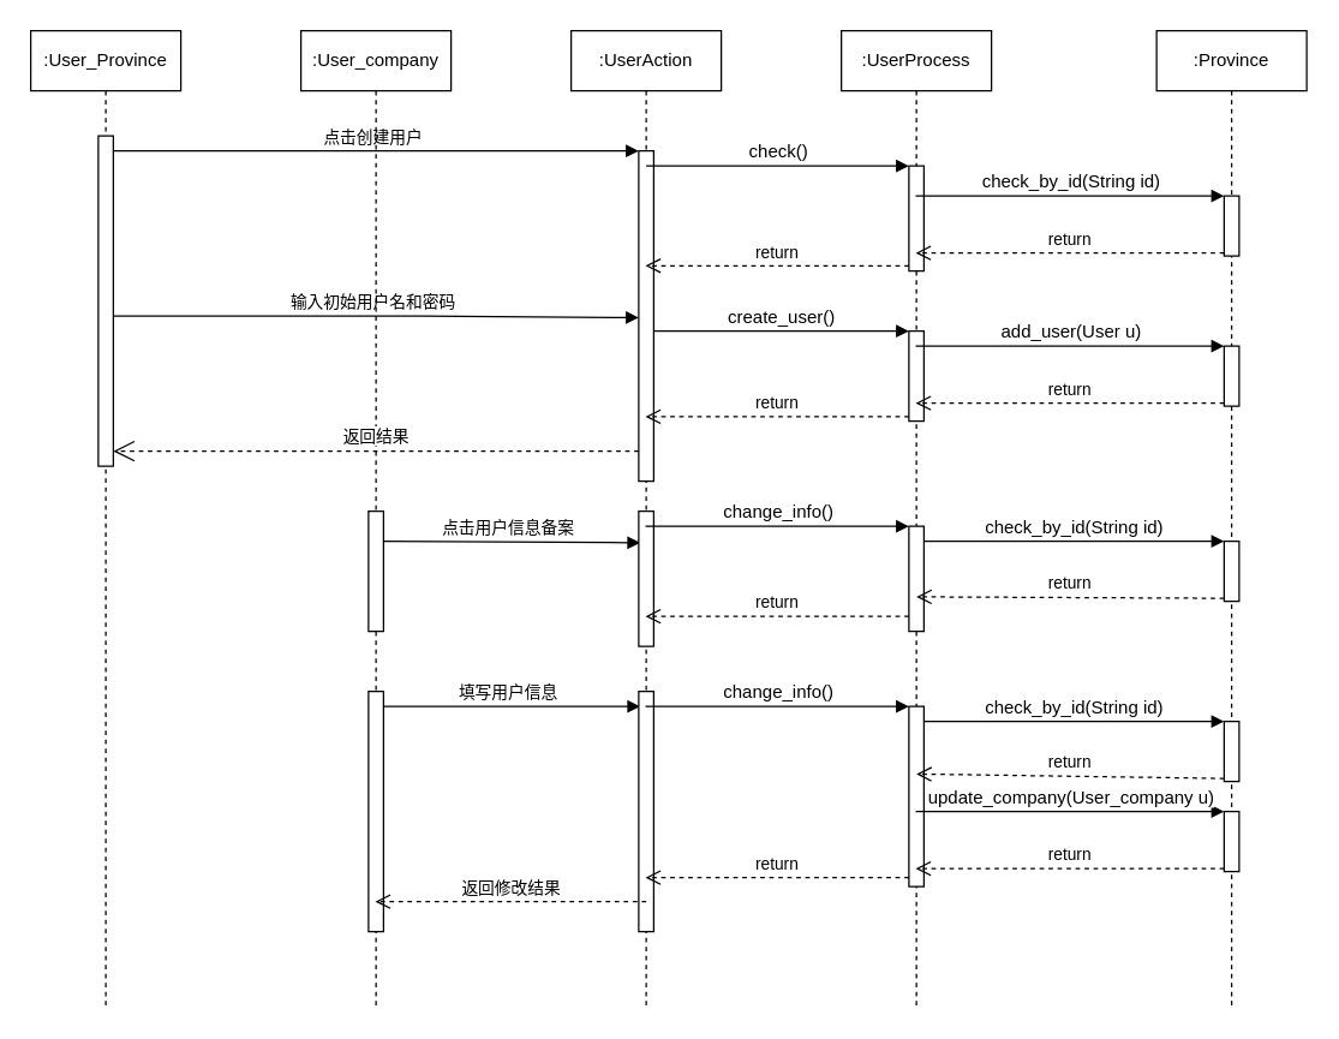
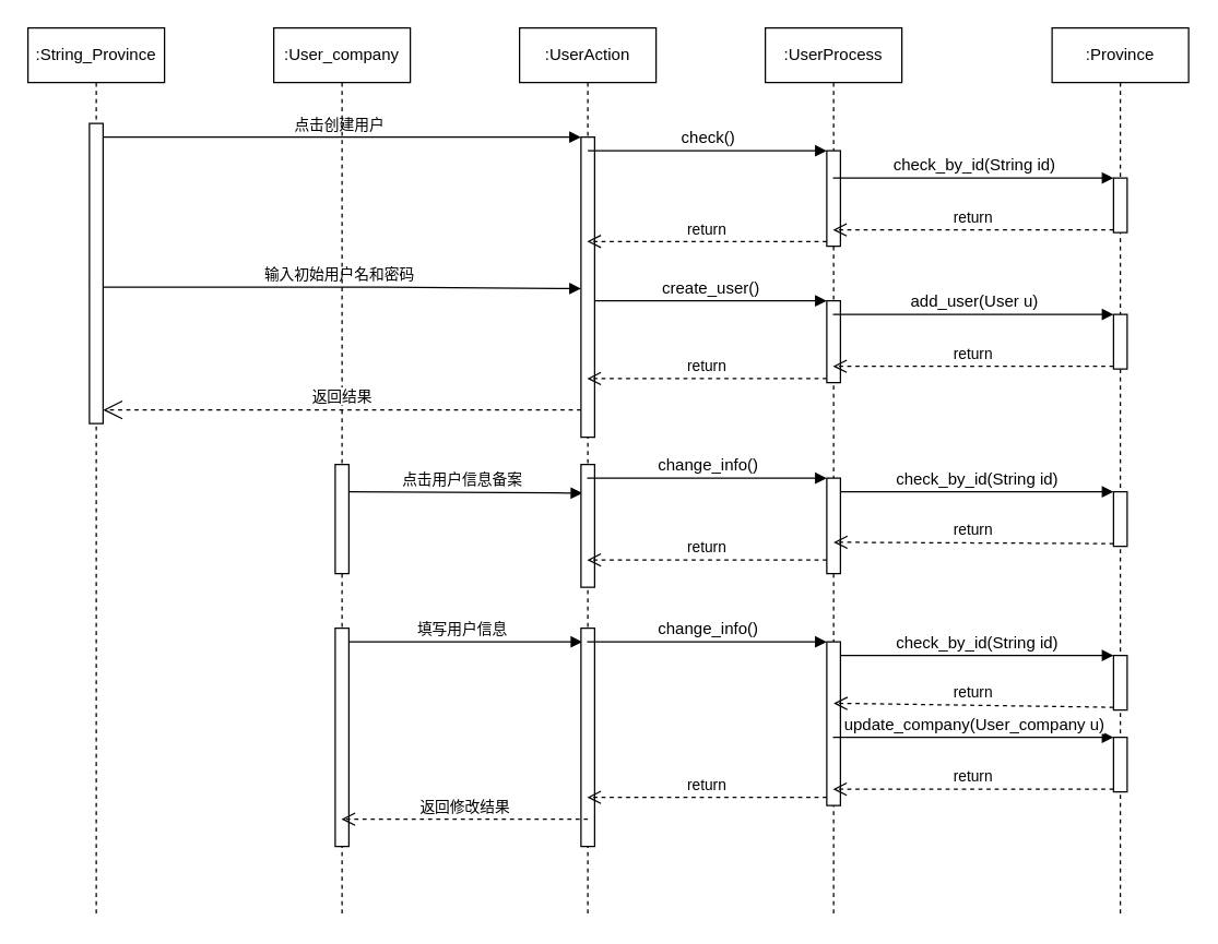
- <mxCell id="6" value=":User_Province" style="shape=umlLifeline;perimeter=lifelinePerimeter;whiteSpace=wrap;html=1;container=1;collapsible=0;recursiveResize=0;outlineConnect=0;" parent="1" vertex="1"><mxGeometry x="20" y="20" width="100" height="650" as="geometry" /></mxCell>
+ <mxCell id="6" value=":String_Province" style="shape=umlLifeline;perimeter=lifelinePerimeter;whiteSpace=wrap;html=1;container=1;collapsible=0;recursiveResize=0;outlineConnect=0;" parent="1" vertex="1"><mxGeometry x="20" y="20" width="100" height="650" as="geometry" /></mxCell>
